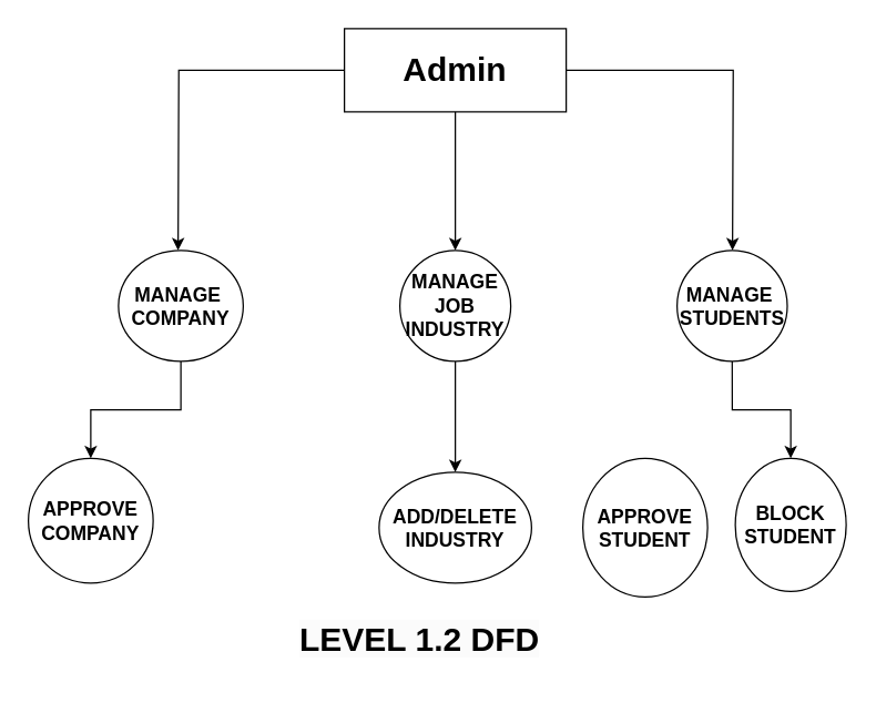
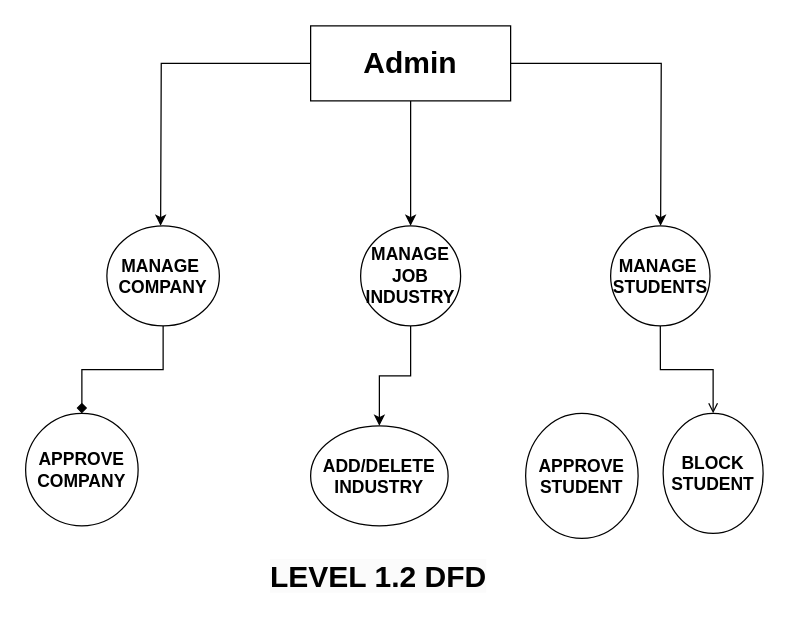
- <mxCell id="6" style="edgeStyle=orthogonalEdgeStyle;rounded=0;orthogonalLoop=1;jettySize=auto;html=1;entryX=0.5;entryY=0;entryDx=0;entryDy=0;" edge="1" parent="1" source="7" target="8"><mxGeometry relative="1" as="geometry" /></mxCell>
+ <mxCell id="6" style="edgeStyle=orthogonalEdgeStyle;rounded=0;orthogonalLoop=1;jettySize=auto;html=1;entryX=0.5;entryY=0;entryDx=0;entryDy=0;endArrow=diamond;" edge="1" parent="1" source="7" target="8"><mxGeometry relative="1" as="geometry" /></mxCell>
- <mxCell id="12" style="edgeStyle=orthogonalEdgeStyle;rounded=0;orthogonalLoop=1;jettySize=auto;html=1;" edge="1" parent="1" source="13" target="14"><mxGeometry relative="1" as="geometry" /></mxCell>
+ <mxCell id="12" style="edgeStyle=orthogonalEdgeStyle;rounded=0;orthogonalLoop=1;jettySize=auto;html=1;endArrow=open;" edge="1" parent="1" source="13" target="14"><mxGeometry relative="1" as="geometry" /></mxCell>
- <mxCell id="16" value="&lt;span style=&quot;font-size: 14px;&quot;&gt;&lt;b&gt;ADD/DELETE INDUSTRY&lt;br&gt;&lt;/b&gt;&lt;/span&gt;" style="ellipse;whiteSpace=wrap;html=1;" vertex="1" parent="1"><mxGeometry x="273" y="340" width="110" height="80" as="geometry" /></mxCell>
+ <mxCell id="16" value="&lt;span style=&quot;font-size: 14px;&quot;&gt;&lt;b&gt;ADD/DELETE INDUSTRY&lt;br&gt;&lt;/b&gt;&lt;/span&gt;" style="ellipse;whiteSpace=wrap;html=1;" vertex="1" parent="1"><mxGeometry x="248" y="340" width="110" height="80" as="geometry" /></mxCell>
